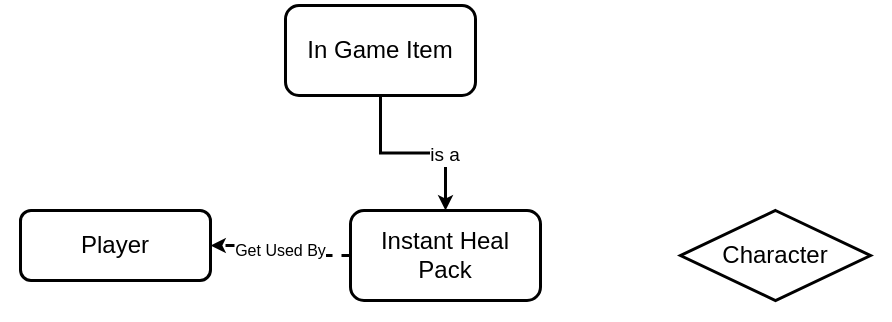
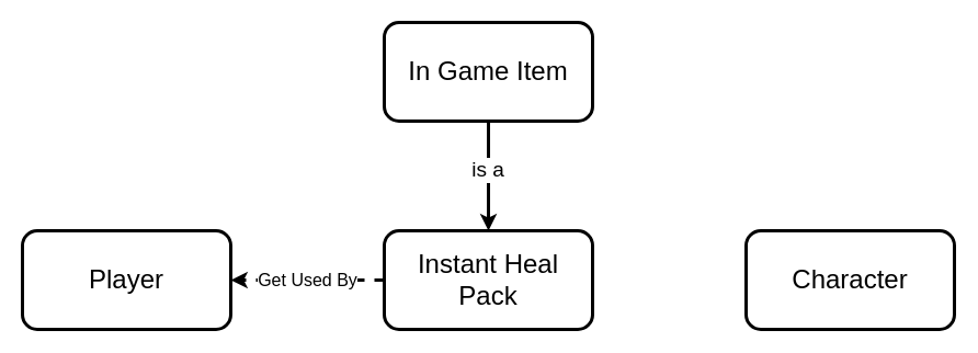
- <mxCell id="7" value="&lt;font style=&quot;font-size: 24px&quot;&gt;In Game Item&lt;br&gt;&lt;/font&gt;" style="rounded=1;whiteSpace=wrap;html=1;strokeWidth=3;" vertex="1" parent="1"><mxGeometry x="285" y="5" width="190" height="90" as="geometry" /></mxCell>
+ <mxCell id="7" value="&lt;font style=&quot;font-size: 24px&quot;&gt;In Game Item&lt;br&gt;&lt;/font&gt;" style="rounded=1;whiteSpace=wrap;html=1;strokeWidth=3;" vertex="1" parent="1"><mxGeometry x="350" y="20" width="190" height="90" as="geometry" /></mxCell>
- <mxCell id="4" value="&lt;font style=&quot;font-size: 24px&quot;&gt;Player&lt;/font&gt;" style="rounded=1;whiteSpace=wrap;html=1;strokeWidth=3;" parent="1" vertex="1"><mxGeometry x="20" y="210" width="190" height="70" as="geometry" /></mxCell>
+ <mxCell id="4" value="&lt;font style=&quot;font-size: 24px&quot;&gt;Player&lt;/font&gt;" style="rounded=1;whiteSpace=wrap;html=1;strokeWidth=3;" parent="1" vertex="1"><mxGeometry x="20" y="210" width="190" height="90" as="geometry" /></mxCell>
- <mxCell id="5" value="&lt;font style=&quot;font-size: 24px&quot;&gt;Character&lt;/font&gt;" style="rhombus;whiteSpace=wrap;html=1;strokeWidth=3;" parent="1" vertex="1"><mxGeometry x="680" y="210" width="190" height="90" as="geometry" /></mxCell>
+ <mxCell id="5" value="&lt;font style=&quot;font-size: 24px&quot;&gt;Character&lt;/font&gt;" style="rounded=1;whiteSpace=wrap;html=1;strokeWidth=3;" parent="1" vertex="1"><mxGeometry x="680" y="210" width="190" height="90" as="geometry" /></mxCell>
